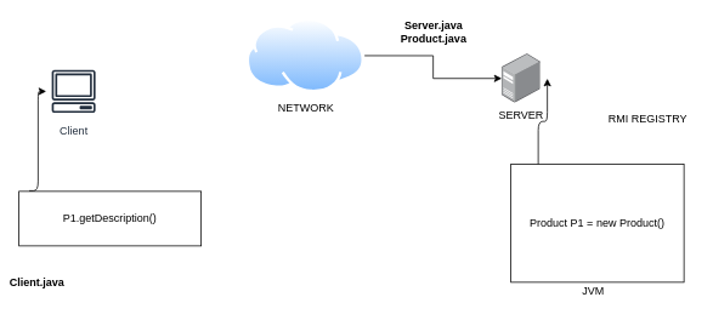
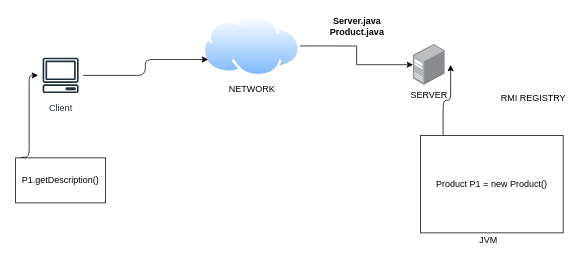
+ <mxCell id="7" value="" style="edgeStyle=elbowEdgeStyle;elbow=horizontal;endArrow=classic;html=1;entryX=0;entryY=0.75;entryDx=0;entryDy=0;" edge="1" parent="1" source="3" target="5"><mxGeometry width="50" height="50" relative="1" as="geometry"><mxPoint x="100" y="130" as="sourcePoint" /><mxPoint x="150" y="80" as="targetPoint" /></mxGeometry></mxCell>
- <mxCell id="9" value="P1.getDescription()" style="rounded=0;whiteSpace=wrap;html=1;" vertex="1" parent="1"><mxGeometry x="20" y="210" width="200" height="60" as="geometry" /></mxCell>
+ <mxCell id="9" value="P1.getDescription()" style="rounded=0;whiteSpace=wrap;html=1;" vertex="1" parent="1"><mxGeometry x="20" y="210" width="120" height="60" as="geometry" /></mxCell>
- <mxCell id="13" value="&lt;b&gt;Client.java&lt;/b&gt;" style="text;html=1;strokeColor=none;fillColor=none;align=center;verticalAlign=middle;whiteSpace=wrap;rounded=0;" vertex="1" parent="1"><mxGeometry x="20" y="300" width="40" height="20" as="geometry" /></mxCell>
